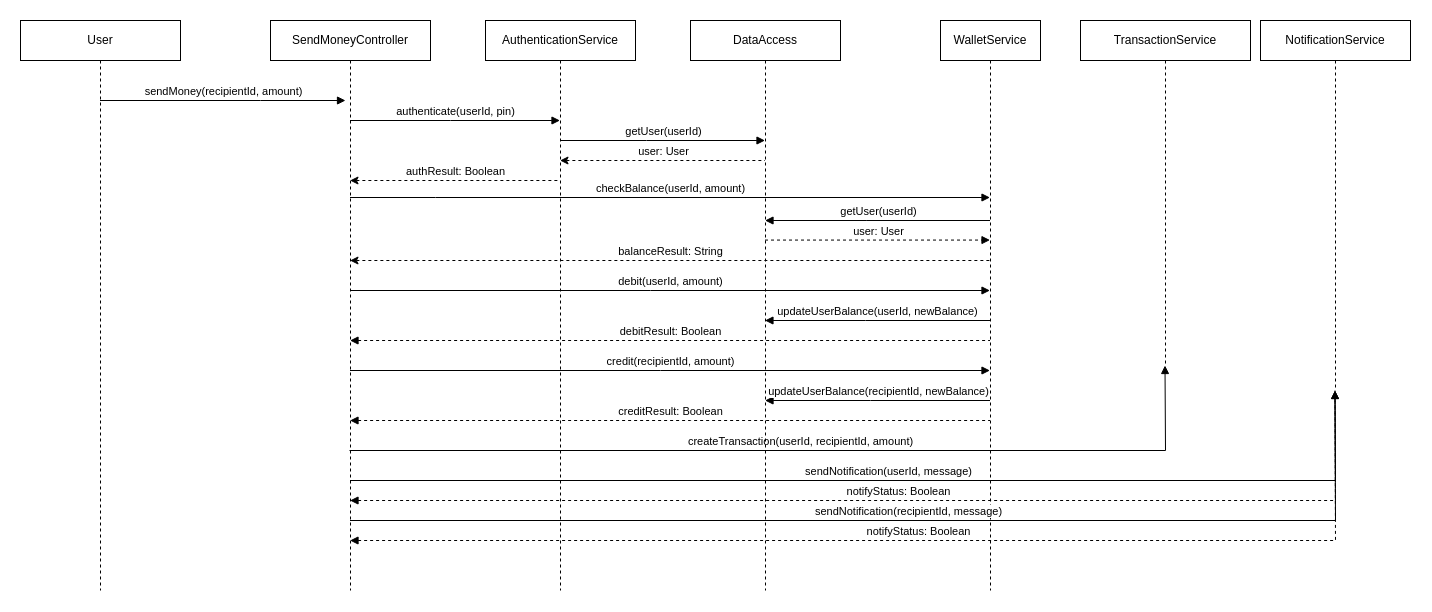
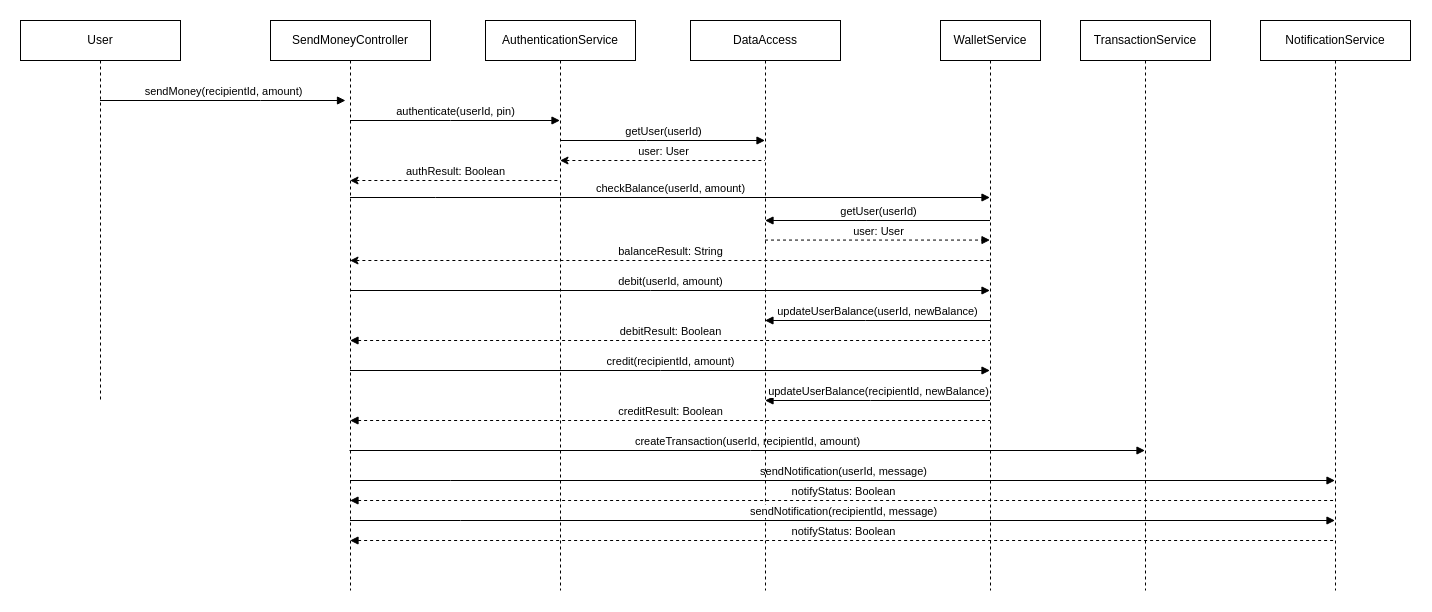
- <mxCell id="7" value="TransactionService" style="shape=umlLifeline;perimeter=lifelinePerimeter;whiteSpace=wrap;html=1;container=0;dropTarget=0;collapsible=0;recursiveResize=0;outlineConnect=0;portConstraint=eastwest;newEdgeStyle={&quot;edgeStyle&quot;:&quot;elbowEdgeStyle&quot;,&quot;elbow&quot;:&quot;vertical&quot;,&quot;curved&quot;:0,&quot;rounded&quot;:0};" vertex="1" parent="1"><mxGeometry x="1080" y="20" width="170" height="345" as="geometry" /></mxCell>
+ <mxCell id="7" value="TransactionService" style="shape=umlLifeline;perimeter=lifelinePerimeter;whiteSpace=wrap;html=1;container=0;dropTarget=0;collapsible=0;recursiveResize=0;outlineConnect=0;portConstraint=eastwest;newEdgeStyle={&quot;edgeStyle&quot;:&quot;elbowEdgeStyle&quot;,&quot;elbow&quot;:&quot;vertical&quot;,&quot;curved&quot;:0,&quot;rounded&quot;:0};" vertex="1" parent="1"><mxGeometry x="1080" y="20" width="130" height="570" as="geometry" /></mxCell>
- <mxCell id="8" value="NotificationService" style="shape=umlLifeline;perimeter=lifelinePerimeter;whiteSpace=wrap;html=1;container=0;dropTarget=0;collapsible=0;recursiveResize=0;outlineConnect=0;portConstraint=eastwest;newEdgeStyle={&quot;edgeStyle&quot;:&quot;elbowEdgeStyle&quot;,&quot;elbow&quot;:&quot;vertical&quot;,&quot;curved&quot;:0,&quot;rounded&quot;:0};" vertex="1" parent="1"><mxGeometry x="1260" y="20" width="150" height="370" as="geometry" /></mxCell>
+ <mxCell id="8" value="NotificationService" style="shape=umlLifeline;perimeter=lifelinePerimeter;whiteSpace=wrap;html=1;container=0;dropTarget=0;collapsible=0;recursiveResize=0;outlineConnect=0;portConstraint=eastwest;newEdgeStyle={&quot;edgeStyle&quot;:&quot;elbowEdgeStyle&quot;,&quot;elbow&quot;:&quot;vertical&quot;,&quot;curved&quot;:0,&quot;rounded&quot;:0};" vertex="1" parent="1"><mxGeometry x="1260" y="20" width="150" height="570" as="geometry" /></mxCell>
- <mxCell id="2" value="User" style="shape=umlLifeline;perimeter=lifelinePerimeter;whiteSpace=wrap;html=1;container=0;dropTarget=0;collapsible=0;recursiveResize=0;outlineConnect=0;portConstraint=eastwest;newEdgeStyle={&quot;edgeStyle&quot;:&quot;elbowEdgeStyle&quot;,&quot;elbow&quot;:&quot;vertical&quot;,&quot;curved&quot;:0,&quot;rounded&quot;:0};" parent="1" vertex="1"><mxGeometry x="20" y="20" width="160" height="570" as="geometry" /></mxCell>
+ <mxCell id="2" value="User" style="shape=umlLifeline;perimeter=lifelinePerimeter;whiteSpace=wrap;html=1;container=0;dropTarget=0;collapsible=0;recursiveResize=0;outlineConnect=0;portConstraint=eastwest;newEdgeStyle={&quot;edgeStyle&quot;:&quot;elbowEdgeStyle&quot;,&quot;elbow&quot;:&quot;vertical&quot;,&quot;curved&quot;:0,&quot;rounded&quot;:0};" parent="1" vertex="1"><mxGeometry x="20" y="20" width="160" height="380" as="geometry" /></mxCell>
